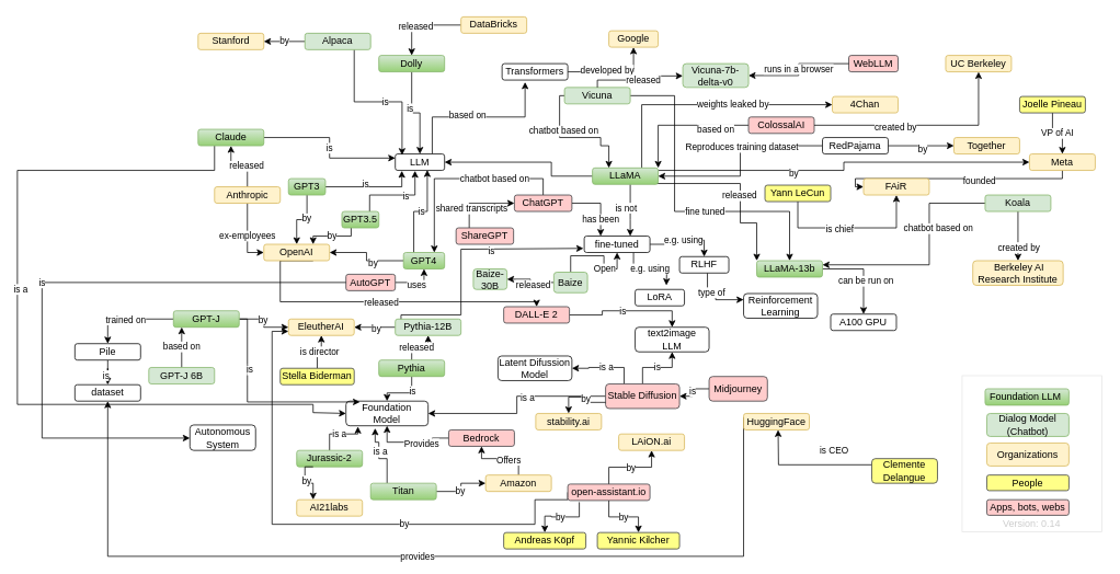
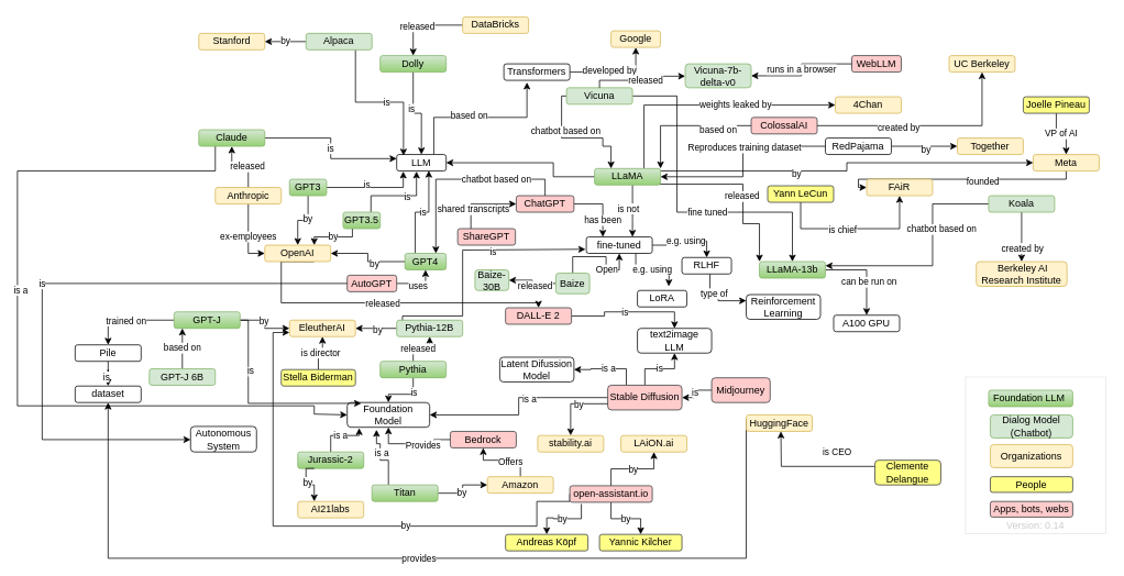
- <mxCell id="131" value="stability.ai" style="rounded=1;whiteSpace=wrap;html=1;fillColor=#fff2cc;strokeColor=#d6b656;" parent="1" vertex="1"><mxGeometry x="651" y="503" width="80" height="20" as="geometry" /></mxCell>
+ <mxCell id="131" value="stability.ai" style="rounded=1;whiteSpace=wrap;html=1;fillColor=#fff2cc;strokeColor=#d6b656;" parent="1" vertex="1"><mxGeometry x="651" y="528" width="80" height="20" as="geometry" /></mxCell>
